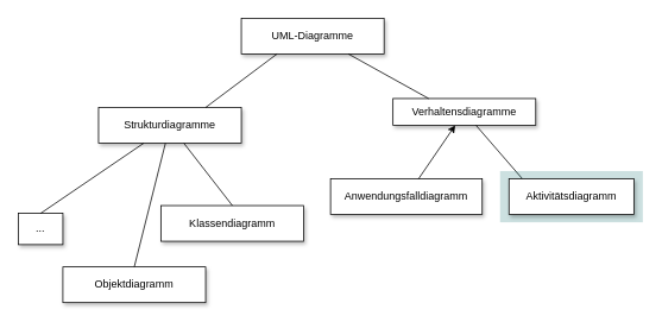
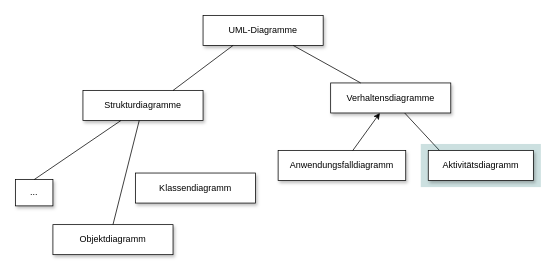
- <mxCell id="3" value="Verhaltensdiagramme" style="rounded=0;whiteSpace=wrap;html=1;shadow=1;" parent="1" vertex="1"><mxGeometry x="440" y="110" width="160" height="30" as="geometry" /></mxCell>
+ <mxCell id="3" value="Verhaltensdiagramme" style="rounded=0;whiteSpace=wrap;html=1;shadow=1;" parent="1" vertex="1"><mxGeometry x="440" y="110" width="160" height="40" as="geometry" /></mxCell>
- <mxCell id="12" value="" style="endArrow=none;html=1;rounded=0;exitX=0.5;exitY=0;exitDx=0;exitDy=0;" parent="1" source="6" target="4" edge="1"><mxGeometry width="50" height="50" relative="1" as="geometry"><mxPoint x="380" y="378.75" as="sourcePoint" /><mxPoint x="230" y="218.75" as="targetPoint" /></mxGeometry></mxCell>
